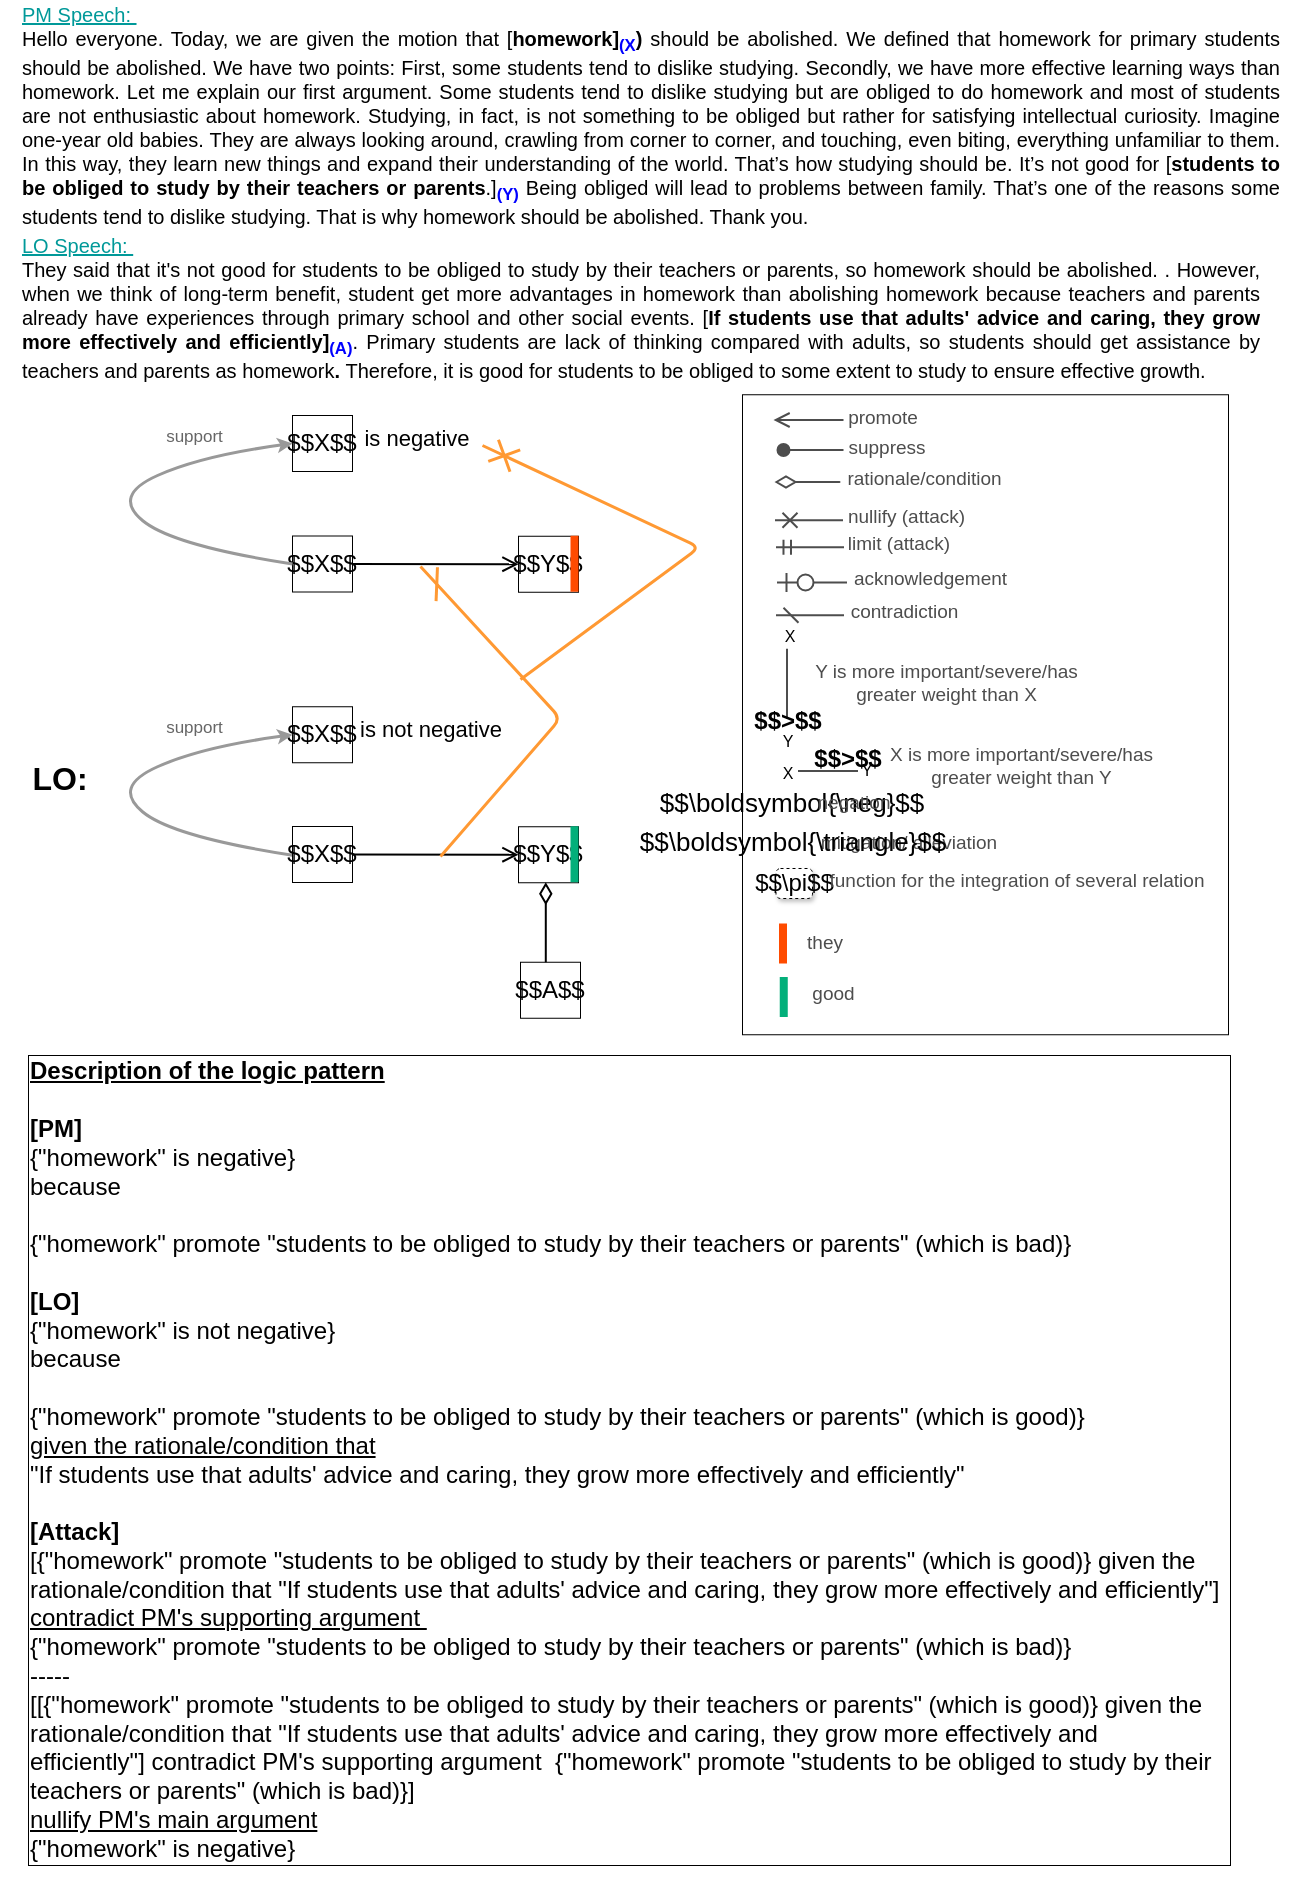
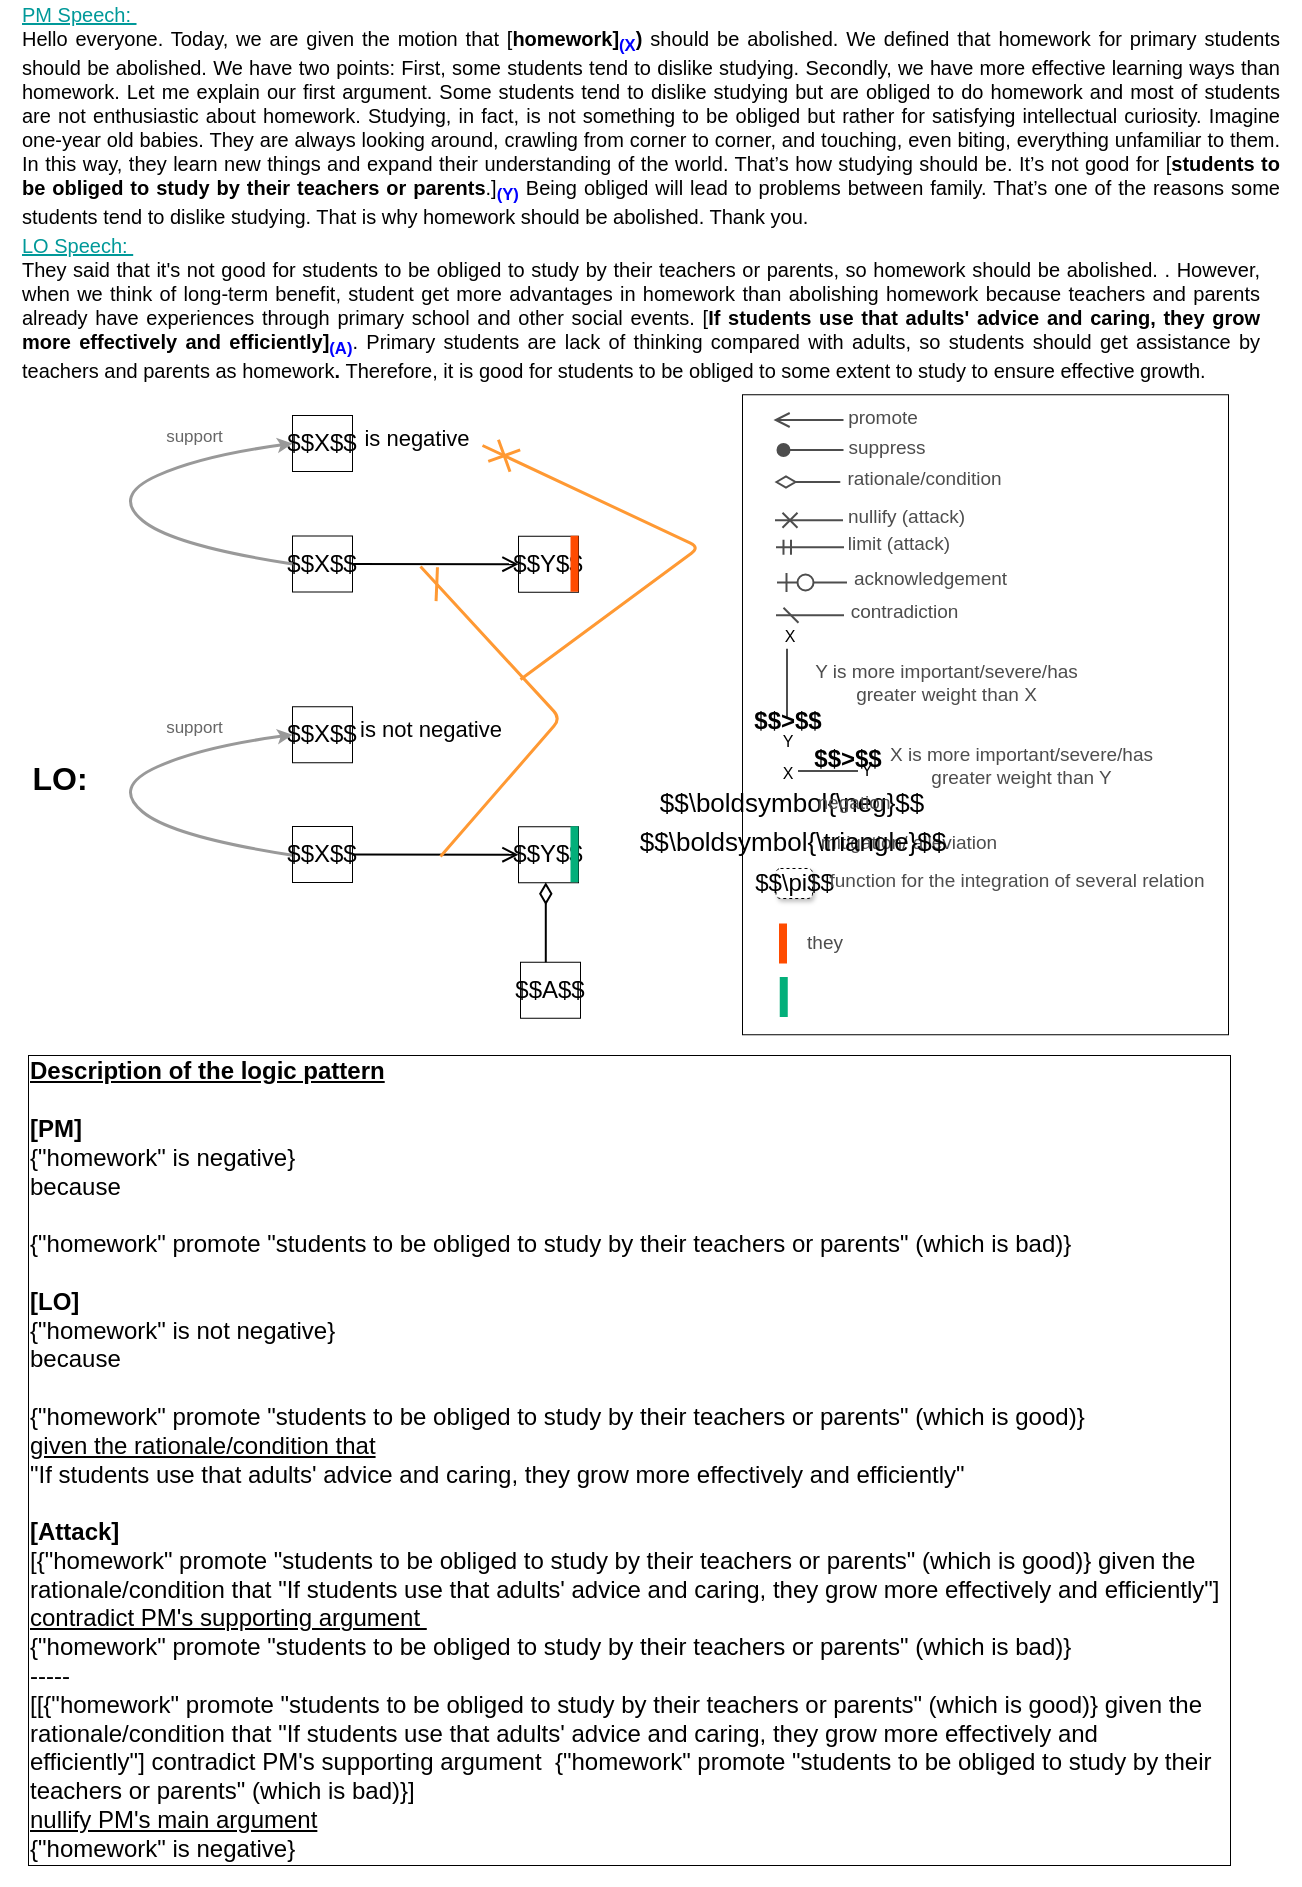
- <mxCell id="43" value="&lt;span style=&quot;font-size: 19px&quot;&gt;good&lt;/span&gt;" style="text;html=1;strokeColor=none;fillColor=none;align=center;verticalAlign=middle;whiteSpace=wrap;rounded=0;fontColor=#4D4D4D;" parent="1" vertex="1"><mxGeometry x="800" y="976.5" width="66.5" height="34" as="geometry" /></mxCell>
